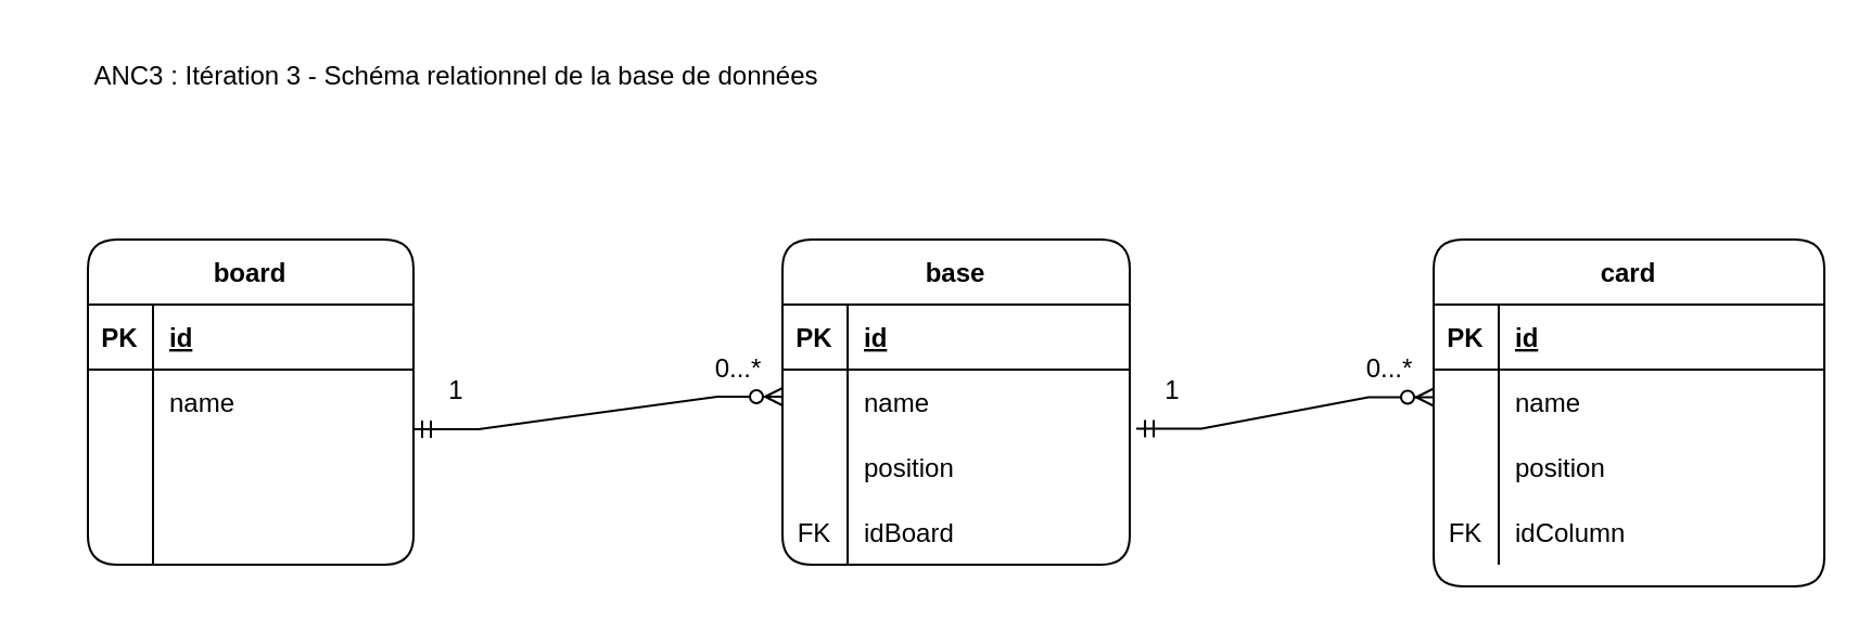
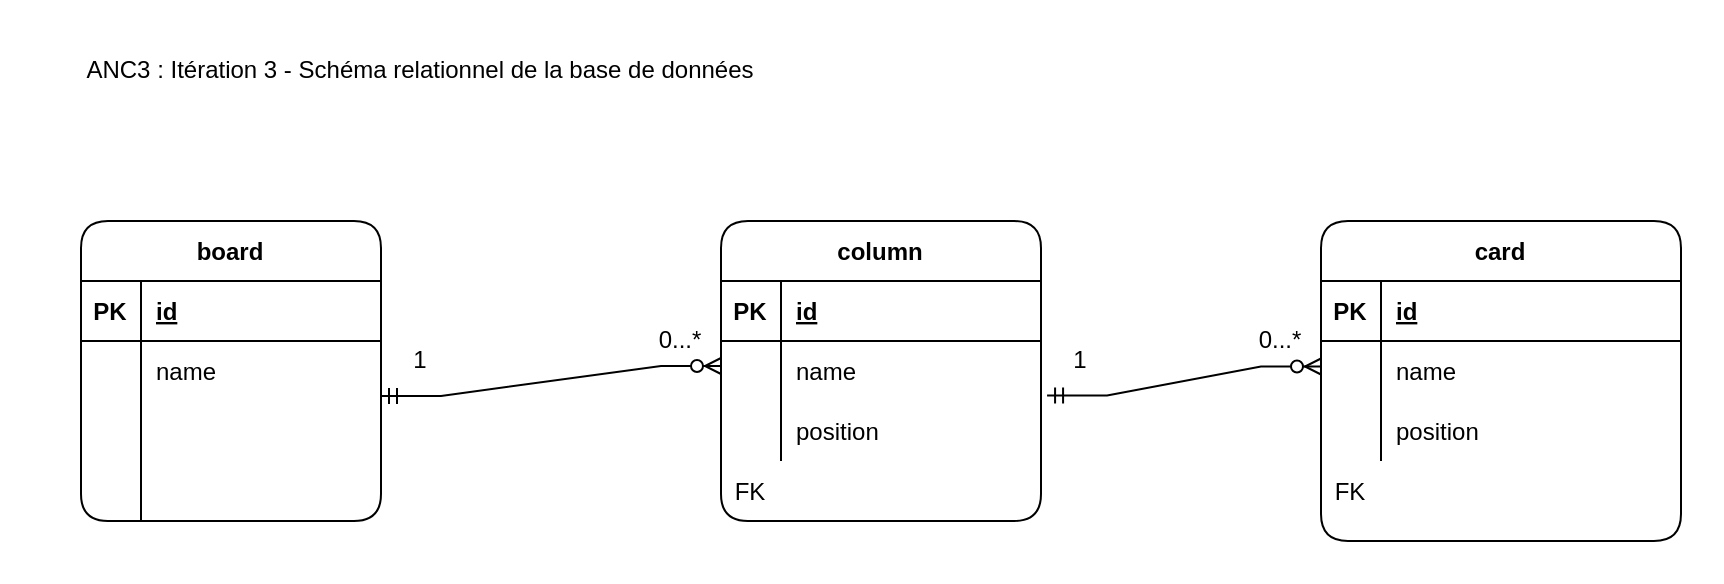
- <mxCell id="21" value="base" style="shape=table;startSize=30;container=1;collapsible=1;childLayout=tableLayout;fixedRows=1;rowLines=0;fontStyle=1;align=center;resizeLast=1;rounded=1;" vertex="1" parent="1"><mxGeometry x="360" y="110" width="160" height="150" as="geometry" /></mxCell>
+ <mxCell id="21" value="column" style="shape=table;startSize=30;container=1;collapsible=1;childLayout=tableLayout;fixedRows=1;rowLines=0;fontStyle=1;align=center;resizeLast=1;rounded=1;" vertex="1" parent="1"><mxGeometry x="360" y="110" width="160" height="150" as="geometry" /></mxCell>
- <mxCell id="33" value="idBoard" style="shape=partialRectangle;connectable=0;fillColor=none;top=0;left=0;bottom=0;right=0;align=left;spacingLeft=6;overflow=hidden;" vertex="1" parent="31"><mxGeometry x="30" width="130" height="30" as="geometry" /></mxCell>
- <mxCell id="46" value="idColumn" style="shape=partialRectangle;connectable=0;fillColor=none;top=0;left=0;bottom=0;right=0;align=left;spacingLeft=6;overflow=hidden;" vertex="1" parent="44"><mxGeometry x="30" width="150" height="30" as="geometry" /></mxCell>
